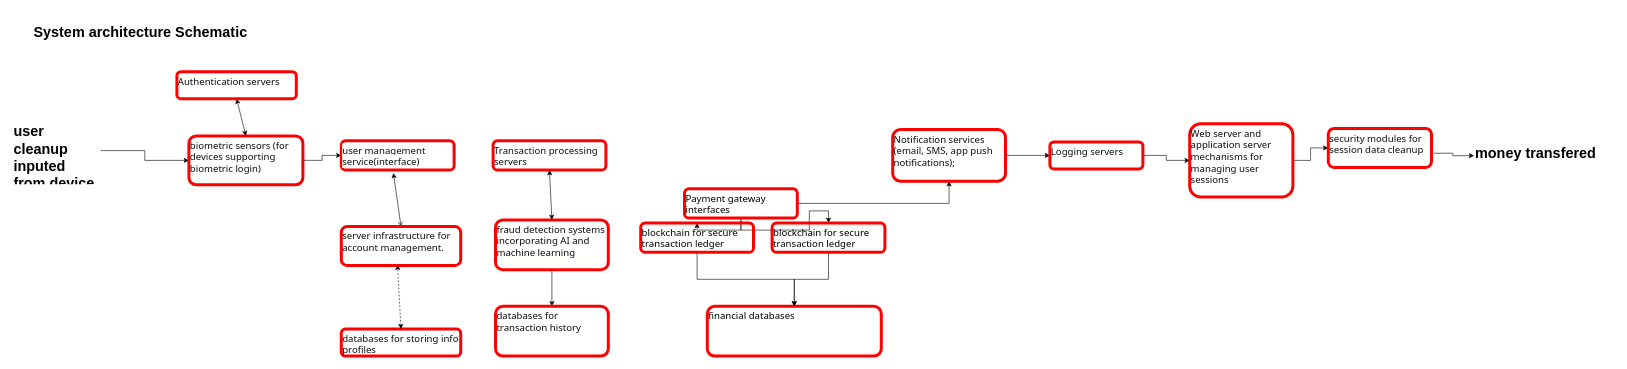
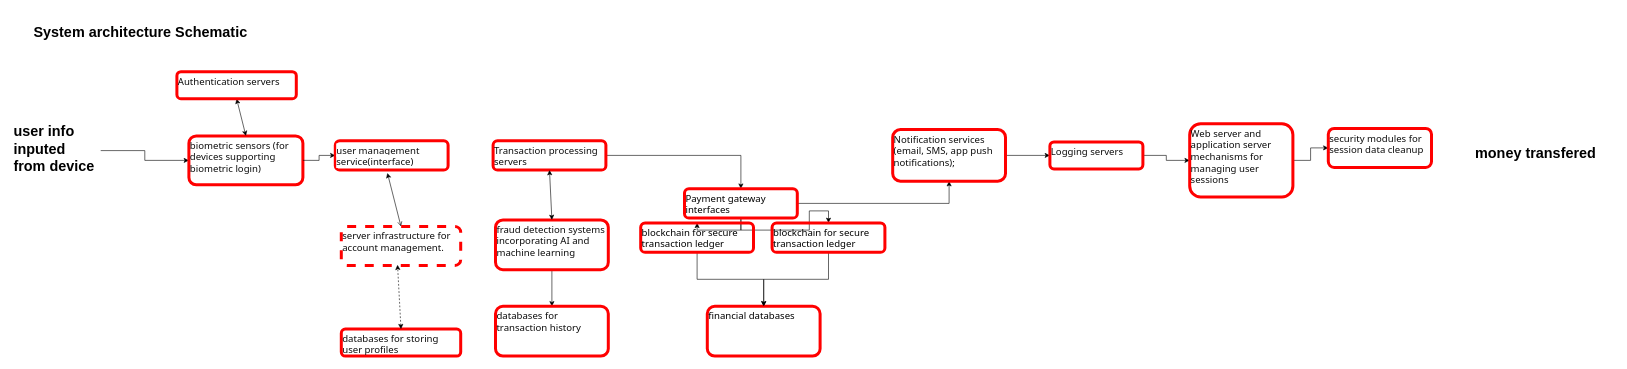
- <mxCell id="4" value="&lt;h1 style=&quot;margin-top: 0px;&quot;&gt;&lt;span style=&quot;background-color: initial;&quot;&gt;user cleanup &lt;/span&gt;&lt;span style=&quot;background-color: initial;&quot;&gt;inputed from device&lt;/span&gt;&lt;/h1&gt;&lt;div&gt;&lt;br&gt;&lt;/div&gt;" style="text;html=1;whiteSpace=wrap;overflow=hidden;rounded=0;" vertex="1" parent="1"><mxGeometry x="20" y="197.5" width="147" height="106" as="geometry" /></mxCell>
+ <mxCell id="4" value="&lt;h1 style=&quot;margin-top: 0px;&quot;&gt;&lt;span style=&quot;background-color: initial;&quot;&gt;user info &lt;/span&gt;&lt;span style=&quot;background-color: initial;&quot;&gt;inputed from device&lt;/span&gt;&lt;/h1&gt;&lt;div&gt;&lt;br&gt;&lt;/div&gt;" style="text;html=1;whiteSpace=wrap;overflow=hidden;rounded=0;" vertex="1" parent="1"><mxGeometry x="20" y="197.5" width="147" height="106" as="geometry" /></mxCell>
- <mxCell id="37" style="edgeStyle=orthogonalEdgeStyle;rounded=0;orthogonalLoop=1;jettySize=auto;html=1;exitX=1.022;exitY=0.637;exitDx=0;exitDy=0;exitPerimeter=0;" edge="1" parent="1" source="35" target="36"><mxGeometry relative="1" as="geometry"><mxPoint x="2112" y="-79" as="targetPoint" /><Array as="points" /><mxPoint x="2013" y="-79" as="sourcePoint" /></mxGeometry></mxCell>
- <mxCell id="9" value="&lt;div&gt;&lt;span style=&quot;color: rgb(13, 13, 13); font-family: Söhne, ui-sans-serif, system-ui, -apple-system, &amp;quot;Segoe UI&amp;quot;, Roboto, Ubuntu, Cantarell, &amp;quot;Noto Sans&amp;quot;, sans-serif, &amp;quot;Helvetica Neue&amp;quot;, Arial, &amp;quot;Apple Color Emoji&amp;quot;, &amp;quot;Segoe UI Emoji&amp;quot;, &amp;quot;Segoe UI Symbol&amp;quot;, &amp;quot;Noto Color Emoji&amp;quot;; font-size: 16px; font-style: normal; font-variant-ligatures: normal; font-variant-caps: normal; font-weight: 400; letter-spacing: normal; orphans: 2; text-align: left; text-indent: 0px; text-transform: none; widows: 2; word-spacing: 0px; -webkit-text-stroke-width: 0px; white-space: pre-wrap; background-color: rgb(255, 255, 255); text-decoration-thickness: initial; text-decoration-style: initial; text-decoration-color: initial; display: inline !important; float: none;&quot;&gt;user management service(interface)&lt;/span&gt;&lt;/div&gt;&lt;div&gt;&lt;span style=&quot;color: rgb(13, 13, 13); font-family: Söhne, ui-sans-serif, system-ui, -apple-system, &amp;quot;Segoe UI&amp;quot;, Roboto, Ubuntu, Cantarell, &amp;quot;Noto Sans&amp;quot;, sans-serif, &amp;quot;Helvetica Neue&amp;quot;, Arial, &amp;quot;Apple Color Emoji&amp;quot;, &amp;quot;Segoe UI Emoji&amp;quot;, &amp;quot;Segoe UI Symbol&amp;quot;, &amp;quot;Noto Color Emoji&amp;quot;; font-size: 16px; font-style: normal; font-variant-ligatures: normal; font-variant-caps: normal; font-weight: 400; letter-spacing: normal; orphans: 2; text-align: left; text-indent: 0px; text-transform: none; widows: 2; word-spacing: 0px; -webkit-text-stroke-width: 0px; white-space: pre-wrap; background-color: rgb(255, 255, 255); text-decoration-thickness: initial; text-decoration-style: initial; text-decoration-color: initial; display: inline !important; float: none;&quot;&gt;&lt;br&gt;&lt;/span&gt;&lt;/div&gt;" style="whiteSpace=wrap;html=1;align=left;fillColor=none;strokeColor=#FF0000;horizontal=1;verticalAlign=top;strokeWidth=5;perimeterSpacing=0;gradientColor=none;labelBackgroundColor=none;rounded=1;" vertex="1" parent="1"><mxGeometry x="568" y="234" width="188" height="49" as="geometry" /></mxCell>
+ <mxCell id="9" value="&lt;div&gt;&lt;span style=&quot;color: rgb(13, 13, 13); font-family: Söhne, ui-sans-serif, system-ui, -apple-system, &amp;quot;Segoe UI&amp;quot;, Roboto, Ubuntu, Cantarell, &amp;quot;Noto Sans&amp;quot;, sans-serif, &amp;quot;Helvetica Neue&amp;quot;, Arial, &amp;quot;Apple Color Emoji&amp;quot;, &amp;quot;Segoe UI Emoji&amp;quot;, &amp;quot;Segoe UI Symbol&amp;quot;, &amp;quot;Noto Color Emoji&amp;quot;; font-size: 16px; font-style: normal; font-variant-ligatures: normal; font-variant-caps: normal; font-weight: 400; letter-spacing: normal; orphans: 2; text-align: left; text-indent: 0px; text-transform: none; widows: 2; word-spacing: 0px; -webkit-text-stroke-width: 0px; white-space: pre-wrap; background-color: rgb(255, 255, 255); text-decoration-thickness: initial; text-decoration-style: initial; text-decoration-color: initial; display: inline !important; float: none;&quot;&gt;user management service(interface)&lt;/span&gt;&lt;/div&gt;&lt;div&gt;&lt;span style=&quot;color: rgb(13, 13, 13); font-family: Söhne, ui-sans-serif, system-ui, -apple-system, &amp;quot;Segoe UI&amp;quot;, Roboto, Ubuntu, Cantarell, &amp;quot;Noto Sans&amp;quot;, sans-serif, &amp;quot;Helvetica Neue&amp;quot;, Arial, &amp;quot;Apple Color Emoji&amp;quot;, &amp;quot;Segoe UI Emoji&amp;quot;, &amp;quot;Segoe UI Symbol&amp;quot;, &amp;quot;Noto Color Emoji&amp;quot;; font-size: 16px; font-style: normal; font-variant-ligatures: normal; font-variant-caps: normal; font-weight: 400; letter-spacing: normal; orphans: 2; text-align: left; text-indent: 0px; text-transform: none; widows: 2; word-spacing: 0px; -webkit-text-stroke-width: 0px; white-space: pre-wrap; background-color: rgb(255, 255, 255); text-decoration-thickness: initial; text-decoration-style: initial; text-decoration-color: initial; display: inline !important; float: none;&quot;&gt;&lt;br&gt;&lt;/span&gt;&lt;/div&gt;" style="whiteSpace=wrap;html=1;align=left;fillColor=none;strokeColor=#FF0000;horizontal=1;verticalAlign=top;strokeWidth=5;perimeterSpacing=0;gradientColor=none;labelBackgroundColor=none;rounded=1;" vertex="1" parent="1"><mxGeometry x="558" y="234" width="188" height="49" as="geometry" /></mxCell>
+ <mxCell id="14" value="" style="edgeStyle=orthogonalEdgeStyle;rounded=0;orthogonalLoop=1;jettySize=auto;html=1;" edge="1" parent="1" source="15" target="22"><mxGeometry relative="1" as="geometry" /></mxCell>
- <mxCell id="12" value="&lt;span style=&quot;color: rgb(13, 13, 13); font-family: Söhne, ui-sans-serif, system-ui, -apple-system, &amp;quot;Segoe UI&amp;quot;, Roboto, Ubuntu, Cantarell, &amp;quot;Noto Sans&amp;quot;, sans-serif, &amp;quot;Helvetica Neue&amp;quot;, Arial, &amp;quot;Apple Color Emoji&amp;quot;, &amp;quot;Segoe UI Emoji&amp;quot;, &amp;quot;Segoe UI Symbol&amp;quot;, &amp;quot;Noto Color Emoji&amp;quot;; font-size: 16px; font-style: normal; font-variant-ligatures: normal; font-variant-caps: normal; font-weight: 400; letter-spacing: normal; text-align: left; text-indent: 0px; text-transform: none; word-spacing: 0px; -webkit-text-stroke-width: 0px; white-space: pre-wrap; text-decoration-thickness: initial; text-decoration-style: initial; text-decoration-color: initial; display: inline !important; float: none;&quot;&gt;server infrastructure for account management.&lt;/span&gt;" style="whiteSpace=wrap;html=1;align=left;fillColor=none;strokeColor=#FF0000;horizontal=1;verticalAlign=top;strokeWidth=5;perimeterSpacing=0;gradientColor=none;labelBackgroundColor=none;rounded=1;" vertex="1" parent="1"><mxGeometry x="568" y="377" width="199" height="65" as="geometry" /></mxCell>
+ <mxCell id="12" value="&lt;span style=&quot;color: rgb(13, 13, 13); font-family: Söhne, ui-sans-serif, system-ui, -apple-system, &amp;quot;Segoe UI&amp;quot;, Roboto, Ubuntu, Cantarell, &amp;quot;Noto Sans&amp;quot;, sans-serif, &amp;quot;Helvetica Neue&amp;quot;, Arial, &amp;quot;Apple Color Emoji&amp;quot;, &amp;quot;Segoe UI Emoji&amp;quot;, &amp;quot;Segoe UI Symbol&amp;quot;, &amp;quot;Noto Color Emoji&amp;quot;; font-size: 16px; font-style: normal; font-variant-ligatures: normal; font-variant-caps: normal; font-weight: 400; letter-spacing: normal; text-align: left; text-indent: 0px; text-transform: none; word-spacing: 0px; -webkit-text-stroke-width: 0px; white-space: pre-wrap; text-decoration-thickness: initial; text-decoration-style: initial; text-decoration-color: initial; display: inline !important; float: none;&quot;&gt;server infrastructure for account management.&lt;/span&gt;" style="whiteSpace=wrap;html=1;align=left;fillColor=none;strokeColor=#FF0000;horizontal=1;verticalAlign=top;strokeWidth=5;perimeterSpacing=0;gradientColor=none;labelBackgroundColor=none;rounded=1;dashed=1;" vertex="1" parent="1"><mxGeometry x="568" y="377" width="199" height="65" as="geometry" /></mxCell>
- <mxCell id="26" value="&lt;span style=&quot;font-family: Söhne, ui-sans-serif, system-ui, -apple-system, &amp;quot;Segoe UI&amp;quot;, Roboto, Ubuntu, Cantarell, &amp;quot;Noto Sans&amp;quot;, sans-serif, &amp;quot;Helvetica Neue&amp;quot;, Arial, &amp;quot;Apple Color Emoji&amp;quot;, &amp;quot;Segoe UI Emoji&amp;quot;, &amp;quot;Segoe UI Symbol&amp;quot;, &amp;quot;Noto Color Emoji&amp;quot;; font-size: 16px; font-style: normal; font-variant-ligatures: normal; font-variant-caps: normal; font-weight: 400; letter-spacing: normal; text-align: left; text-indent: 0px; text-transform: none; word-spacing: 0px; -webkit-text-stroke-width: 0px; white-space: pre-wrap; text-decoration-thickness: initial; text-decoration-style: initial; text-decoration-color: initial; display: inline !important; float: none;&quot;&gt;financial databases&lt;/span&gt;" style="whiteSpace=wrap;html=1;align=left;fillColor=none;strokeColor=#FF0000;horizontal=1;verticalAlign=top;strokeWidth=5;perimeterSpacing=0;gradientColor=none;labelBackgroundColor=none;rounded=1;" vertex="1" parent="1"><mxGeometry x="1178" y="510" width="290" height="83" as="geometry" /></mxCell>
+ <mxCell id="26" value="&lt;span style=&quot;font-family: Söhne, ui-sans-serif, system-ui, -apple-system, &amp;quot;Segoe UI&amp;quot;, Roboto, Ubuntu, Cantarell, &amp;quot;Noto Sans&amp;quot;, sans-serif, &amp;quot;Helvetica Neue&amp;quot;, Arial, &amp;quot;Apple Color Emoji&amp;quot;, &amp;quot;Segoe UI Emoji&amp;quot;, &amp;quot;Segoe UI Symbol&amp;quot;, &amp;quot;Noto Color Emoji&amp;quot;; font-size: 16px; font-style: normal; font-variant-ligatures: normal; font-variant-caps: normal; font-weight: 400; letter-spacing: normal; text-align: left; text-indent: 0px; text-transform: none; word-spacing: 0px; -webkit-text-stroke-width: 0px; white-space: pre-wrap; text-decoration-thickness: initial; text-decoration-style: initial; text-decoration-color: initial; display: inline !important; float: none;&quot;&gt;financial databases&lt;/span&gt;" style="whiteSpace=wrap;html=1;align=left;fillColor=none;strokeColor=#FF0000;horizontal=1;verticalAlign=top;strokeWidth=5;perimeterSpacing=0;gradientColor=none;labelBackgroundColor=none;rounded=1;" vertex="1" parent="1"><mxGeometry x="1178" y="510" width="188" height="83" as="geometry" /></mxCell>
- <mxCell id="10" value="&lt;span style=&quot;color: rgb(13, 13, 13); font-family: Söhne, ui-sans-serif, system-ui, -apple-system, &amp;quot;Segoe UI&amp;quot;, Roboto, Ubuntu, Cantarell, &amp;quot;Noto Sans&amp;quot;, sans-serif, &amp;quot;Helvetica Neue&amp;quot;, Arial, &amp;quot;Apple Color Emoji&amp;quot;, &amp;quot;Segoe UI Emoji&amp;quot;, &amp;quot;Segoe UI Symbol&amp;quot;, &amp;quot;Noto Color Emoji&amp;quot;; font-size: 16px; font-style: normal; font-variant-ligatures: normal; font-variant-caps: normal; font-weight: 400; letter-spacing: normal; text-align: left; text-indent: 0px; text-transform: none; word-spacing: 0px; -webkit-text-stroke-width: 0px; white-space: pre-wrap; text-decoration-thickness: initial; text-decoration-style: initial; text-decoration-color: initial; display: inline !important; float: none;&quot;&gt;&lt;/span&gt;&lt;span style=&quot;color: rgb(13, 13, 13); font-family: Söhne, ui-sans-serif, system-ui, -apple-system, &amp;quot;Segoe UI&amp;quot;, Roboto, Ubuntu, Cantarell, &amp;quot;Noto Sans&amp;quot;, sans-serif, &amp;quot;Helvetica Neue&amp;quot;, Arial, &amp;quot;Apple Color Emoji&amp;quot;, &amp;quot;Segoe UI Emoji&amp;quot;, &amp;quot;Segoe UI Symbol&amp;quot;, &amp;quot;Noto Color Emoji&amp;quot;; font-size: 16px; font-style: normal; font-variant-ligatures: normal; font-variant-caps: normal; font-weight: 400; letter-spacing: normal; text-align: left; text-indent: 0px; text-transform: none; word-spacing: 0px; -webkit-text-stroke-width: 0px; white-space: pre-wrap; text-decoration-thickness: initial; text-decoration-style: initial; text-decoration-color: initial; display: inline !important; float: none;&quot;&gt;databases for storing info profiles&lt;/span&gt;" style="whiteSpace=wrap;html=1;align=left;fillColor=none;strokeColor=#FF0000;horizontal=1;verticalAlign=top;strokeWidth=5;perimeterSpacing=0;gradientColor=none;labelBackgroundColor=none;rounded=1;" vertex="1" parent="1"><mxGeometry x="568" y="548" width="199" height="45" as="geometry" /></mxCell>
+ <mxCell id="10" value="&lt;span style=&quot;color: rgb(13, 13, 13); font-family: Söhne, ui-sans-serif, system-ui, -apple-system, &amp;quot;Segoe UI&amp;quot;, Roboto, Ubuntu, Cantarell, &amp;quot;Noto Sans&amp;quot;, sans-serif, &amp;quot;Helvetica Neue&amp;quot;, Arial, &amp;quot;Apple Color Emoji&amp;quot;, &amp;quot;Segoe UI Emoji&amp;quot;, &amp;quot;Segoe UI Symbol&amp;quot;, &amp;quot;Noto Color Emoji&amp;quot;; font-size: 16px; font-style: normal; font-variant-ligatures: normal; font-variant-caps: normal; font-weight: 400; letter-spacing: normal; text-align: left; text-indent: 0px; text-transform: none; word-spacing: 0px; -webkit-text-stroke-width: 0px; white-space: pre-wrap; text-decoration-thickness: initial; text-decoration-style: initial; text-decoration-color: initial; display: inline !important; float: none;&quot;&gt;&lt;/span&gt;&lt;span style=&quot;color: rgb(13, 13, 13); font-family: Söhne, ui-sans-serif, system-ui, -apple-system, &amp;quot;Segoe UI&amp;quot;, Roboto, Ubuntu, Cantarell, &amp;quot;Noto Sans&amp;quot;, sans-serif, &amp;quot;Helvetica Neue&amp;quot;, Arial, &amp;quot;Apple Color Emoji&amp;quot;, &amp;quot;Segoe UI Emoji&amp;quot;, &amp;quot;Segoe UI Symbol&amp;quot;, &amp;quot;Noto Color Emoji&amp;quot;; font-size: 16px; font-style: normal; font-variant-ligatures: normal; font-variant-caps: normal; font-weight: 400; letter-spacing: normal; text-align: left; text-indent: 0px; text-transform: none; word-spacing: 0px; -webkit-text-stroke-width: 0px; white-space: pre-wrap; text-decoration-thickness: initial; text-decoration-style: initial; text-decoration-color: initial; display: inline !important; float: none;&quot;&gt;databases for storing user profiles&lt;/span&gt;" style="whiteSpace=wrap;html=1;align=left;fillColor=none;strokeColor=#FF0000;horizontal=1;verticalAlign=top;strokeWidth=5;perimeterSpacing=0;gradientColor=none;labelBackgroundColor=none;rounded=1;" vertex="1" parent="1"><mxGeometry x="568" y="548" width="199" height="45" as="geometry" /></mxCell>
